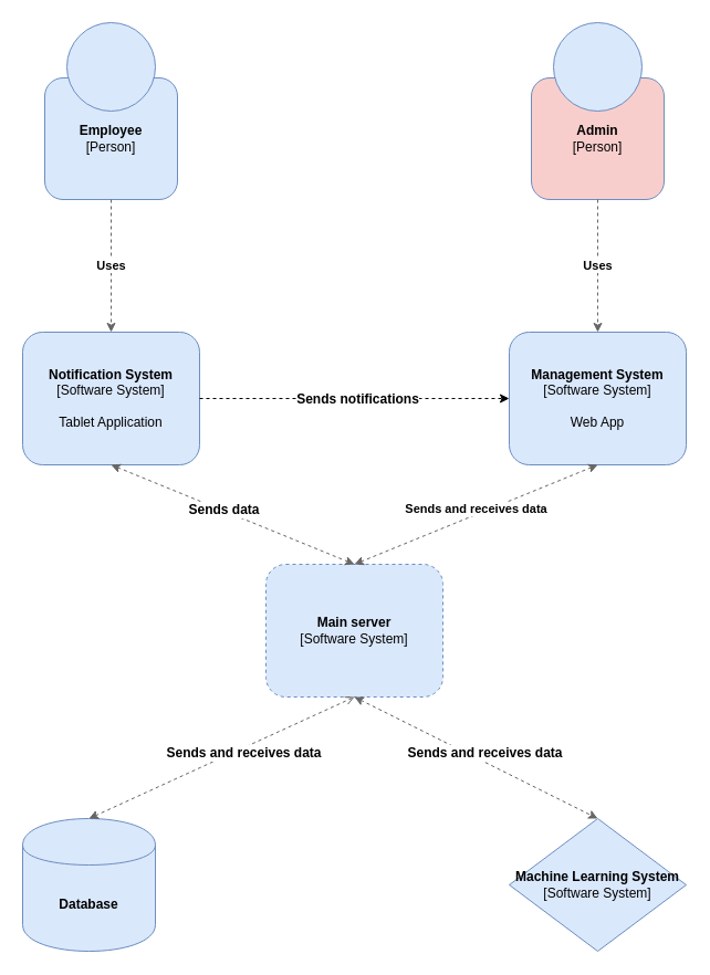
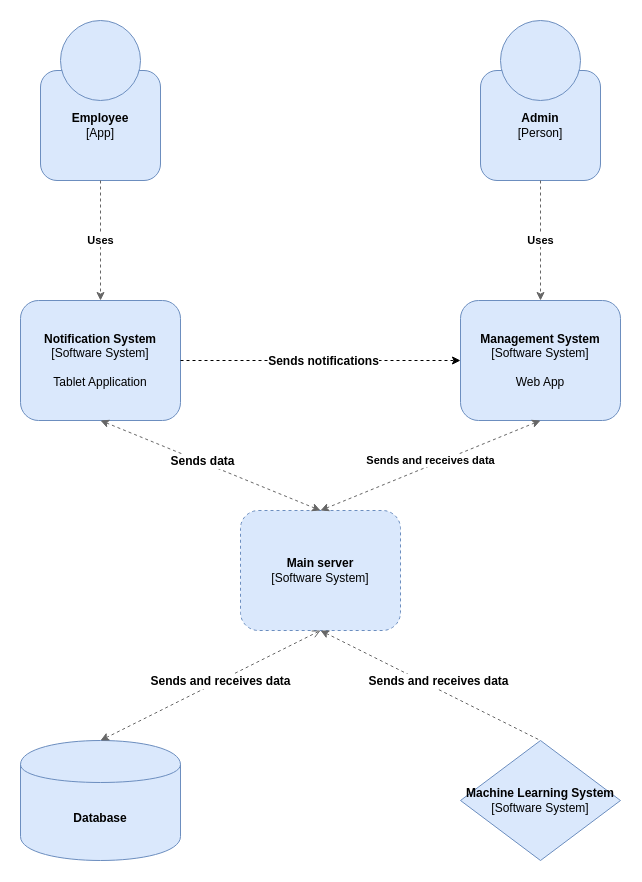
- <mxCell id="2" value="&lt;b&gt;Employee&lt;/b&gt;&lt;br&gt;[Person]&lt;br&gt;" style="rounded=1;whiteSpace=wrap;html=1;fillColor=#dae8fc;strokeColor=#6c8ebf;" parent="1" vertex="1"><mxGeometry x="40" y="70" width="120" height="110" as="geometry" /></mxCell>
+ <mxCell id="2" value="&lt;b&gt;Employee&lt;/b&gt;&lt;br&gt;[App]&lt;br&gt;" style="rounded=1;whiteSpace=wrap;html=1;fillColor=#dae8fc;strokeColor=#6c8ebf;" parent="1" vertex="1"><mxGeometry x="40" y="70" width="120" height="110" as="geometry" /></mxCell>
- <mxCell id="4" value="&lt;b&gt;Admin&lt;/b&gt;&lt;br&gt;[Person]&lt;br&gt;" style="rounded=1;whiteSpace=wrap;html=1;fillColor=#f8cecc;strokeColor=#6c8ebf;" parent="1" vertex="1"><mxGeometry x="480" y="70" width="120" height="110" as="geometry" /></mxCell>
+ <mxCell id="4" value="&lt;b&gt;Admin&lt;/b&gt;&lt;br&gt;[Person]&lt;br&gt;" style="rounded=1;whiteSpace=wrap;html=1;fillColor=#dae8fc;strokeColor=#6c8ebf;" parent="1" vertex="1"><mxGeometry x="480" y="70" width="120" height="110" as="geometry" /></mxCell>
- <mxCell id="12" value="" style="endArrow=classic;startArrow=classic;html=1;entryX=0.5;entryY=0;entryDx=0;entryDy=0;dashed=1;exitX=0.5;exitY=1;exitDx=0;exitDy=0;fillColor=#f5f5f5;strokeColor=#666666;" parent="1" source="8" target="10" edge="1"><mxGeometry width="50" height="50" relative="1" as="geometry"><mxPoint x="320" y="580" as="sourcePoint" /><mxPoint x="450" y="660" as="targetPoint" /></mxGeometry></mxCell>
+ <mxCell id="12" value="" style="endArrow=none;startArrow=classic;html=1;entryX=0.5;entryY=0;entryDx=0;entryDy=0;dashed=1;exitX=0.5;exitY=1;exitDx=0;exitDy=0;fillColor=#f5f5f5;strokeColor=#666666;" parent="1" source="8" target="10" edge="1"><mxGeometry width="50" height="50" relative="1" as="geometry"><mxPoint x="320" y="580" as="sourcePoint" /><mxPoint x="450" y="660" as="targetPoint" /></mxGeometry></mxCell>
- <mxCell id="9" value="&lt;b&gt;Database&lt;/b&gt;&lt;br&gt;" style="shape=cylinder;whiteSpace=wrap;html=1;boundedLbl=1;backgroundOutline=1;fillColor=#dae8fc;strokeColor=#6c8ebf;" parent="1" vertex="1"><mxGeometry x="20" y="740" width="120" height="120" as="geometry" /></mxCell>
+ <mxCell id="9" value="&lt;b&gt;Database&lt;/b&gt;&lt;br&gt;" style="shape=cylinder;whiteSpace=wrap;html=1;boundedLbl=1;backgroundOutline=1;fillColor=#dae8fc;strokeColor=#6c8ebf;" parent="1" vertex="1"><mxGeometry x="20" y="740" width="160" height="120" as="geometry" /></mxCell>
